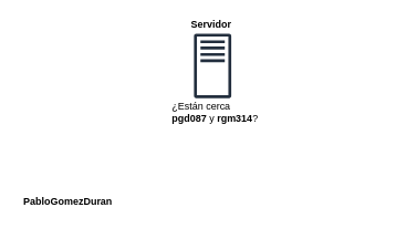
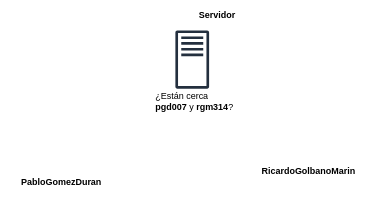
- <mxCell id="2" value="Servidor" style="text;html=1;align=center;verticalAlign=middle;resizable=0;points=[];autosize=1;fontStyle=1" parent="1" vertex="1"><mxGeometry x="218.5" y="20" width="70" height="20" as="geometry" /></mxCell>
+ <mxCell id="2" value="Servidor" style="text;html=1;align=center;verticalAlign=middle;resizable=0;points=[];autosize=1;fontStyle=1" parent="1" vertex="1"><mxGeometry x="253.5" y="10" width="70" height="20" as="geometry" /></mxCell>
- <mxCell id="6" value="&lt;div&gt;¿Están cerca &lt;b&gt;pgd087 &lt;/b&gt;y &lt;b&gt;rgm314&lt;/b&gt;?&lt;br&gt;&lt;/div&gt;" style="text;html=1;strokeColor=none;fillColor=none;align=left;verticalAlign=middle;whiteSpace=wrap;rounded=0;fontSize=12;" parent="1" vertex="1"><mxGeometry x="205.07" y="105" width="111.87" height="60" as="geometry" /></mxCell>
+ <mxCell id="6" value="&lt;div&gt;¿Están cerca &lt;b&gt;pgd007 &lt;/b&gt;y &lt;b&gt;rgm314&lt;/b&gt;?&lt;br&gt;&lt;/div&gt;" style="text;html=1;strokeColor=none;fillColor=none;align=left;verticalAlign=middle;whiteSpace=wrap;rounded=0;fontSize=12;" parent="1" vertex="1"><mxGeometry x="205.07" y="105" width="111.87" height="60" as="geometry" /></mxCell>
+ <mxCell id="8" value="RicardoGolbanoMarin" style="text;html=1;align=center;verticalAlign=middle;resizable=0;points=[];autosize=1;fontStyle=1" vertex="1" parent="1"><mxGeometry x="340.5" y="218" width="140" height="20" as="geometry" /></mxCell>
